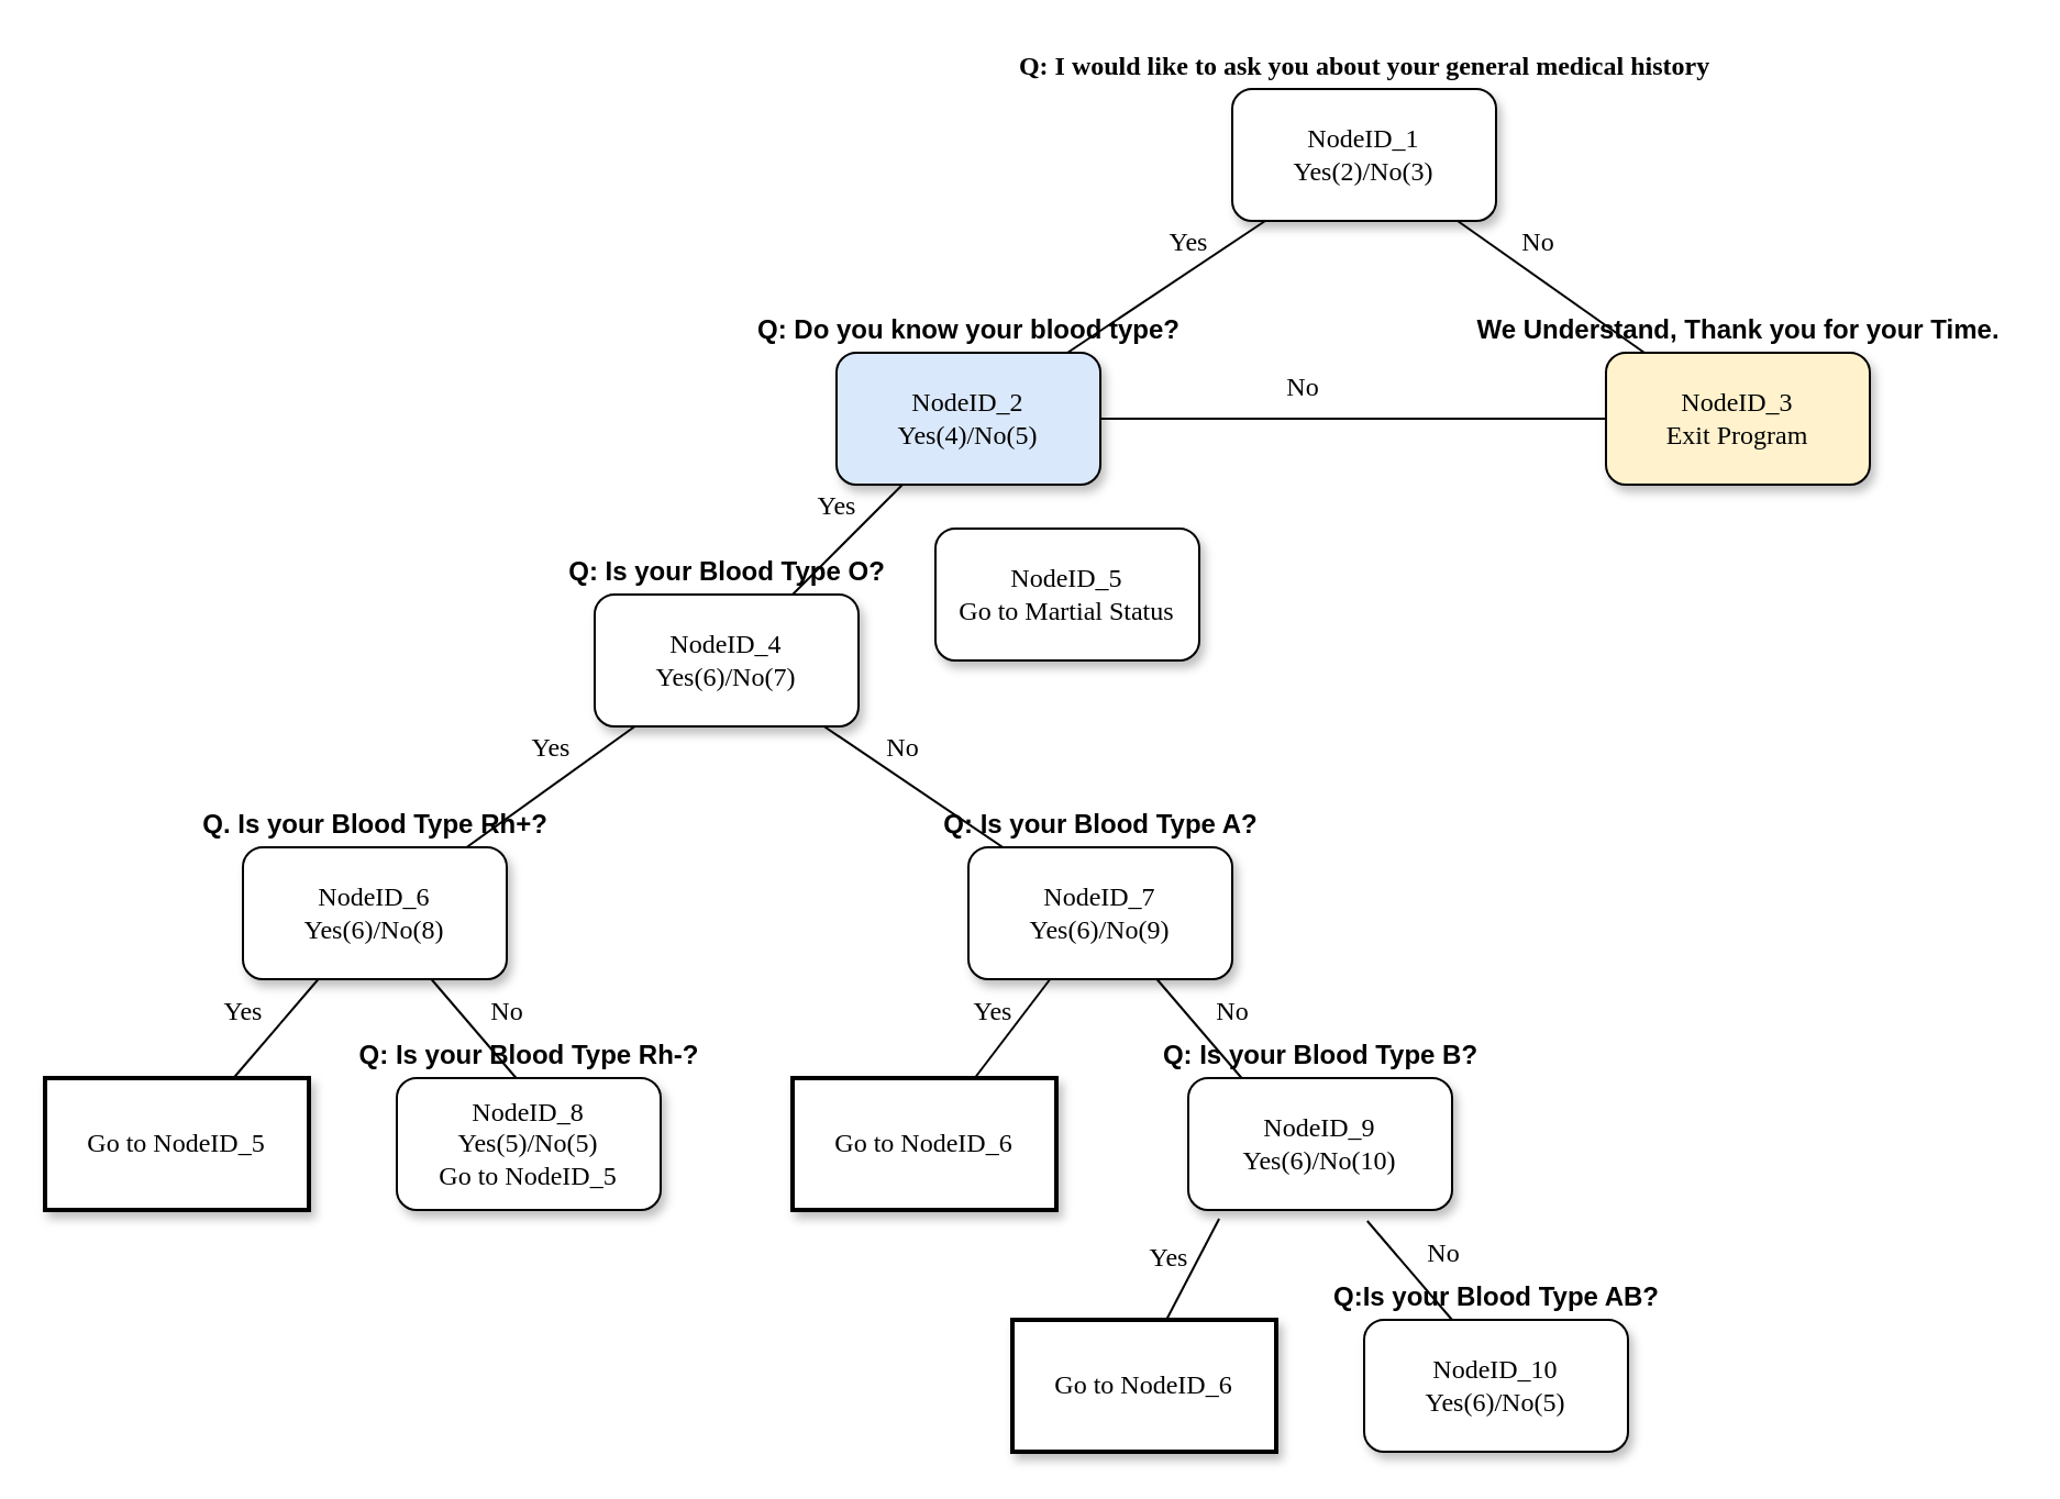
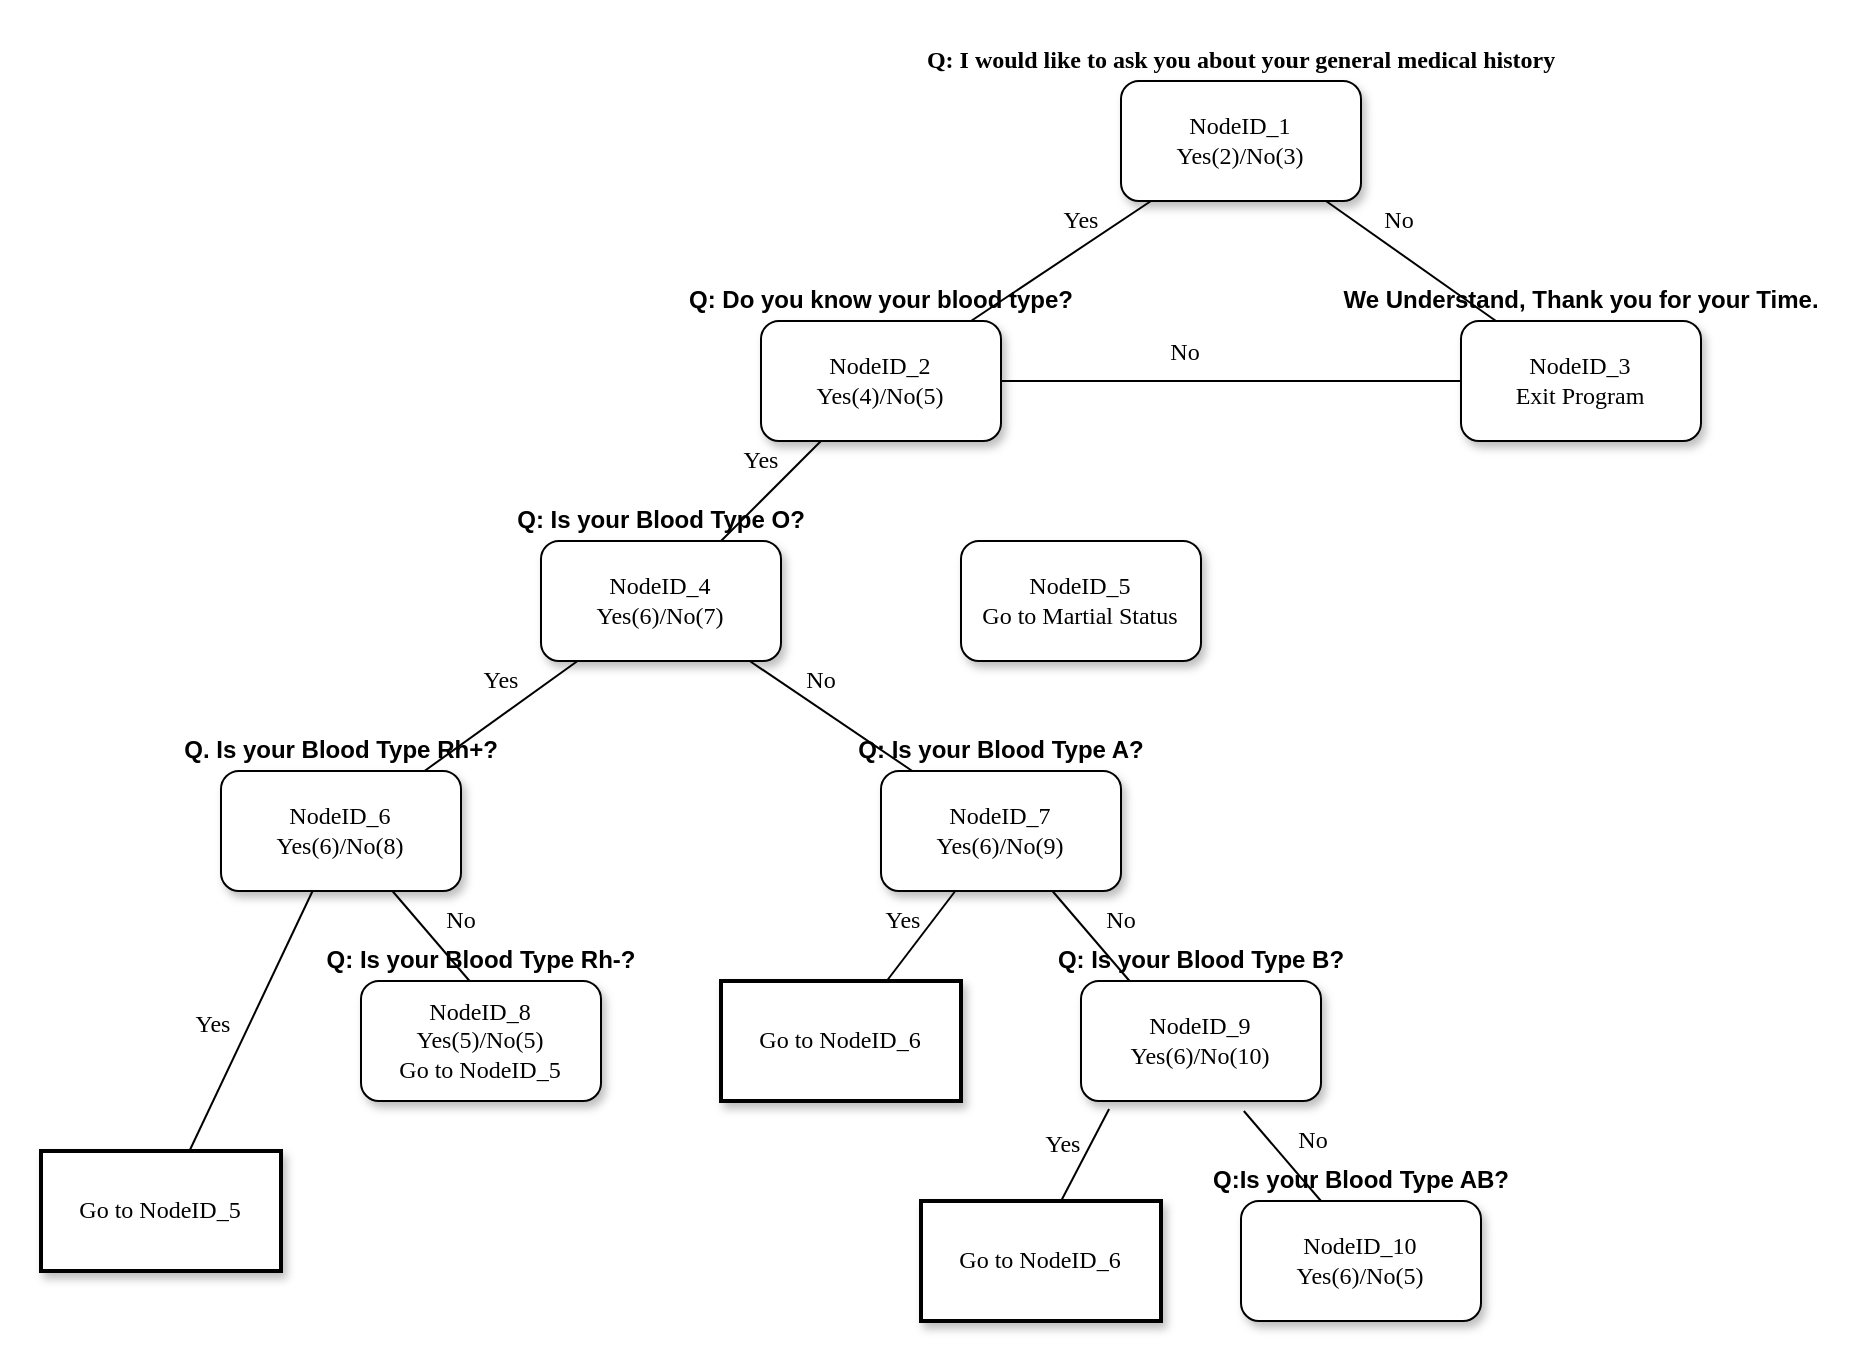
- <mxCell id="3" value="&lt;span&gt;NodeID_2&lt;br&gt;Yes(4)/No(5)&lt;br&gt;&lt;/span&gt;" style="whiteSpace=wrap;html=1;rounded=1;shadow=1;labelBackgroundColor=none;strokeWidth=1;fontFamily=Verdana;fontSize=12;align=center;fillColor=#dae8fc;" vertex="1" parent="1"><mxGeometry x="380" y="160" width="120" height="60" as="geometry" /></mxCell>
+ <mxCell id="3" value="&lt;span&gt;NodeID_2&lt;br&gt;Yes(4)/No(5)&lt;br&gt;&lt;/span&gt;" style="whiteSpace=wrap;html=1;rounded=1;shadow=1;labelBackgroundColor=none;strokeWidth=1;fontFamily=Verdana;fontSize=12;align=center;" vertex="1" parent="1"><mxGeometry x="380" y="160" width="120" height="60" as="geometry" /></mxCell>
- <mxCell id="4" value="&lt;span&gt;NodeID_3&lt;br&gt;Exit Program&lt;br&gt;&lt;/span&gt;" style="whiteSpace=wrap;html=1;rounded=1;shadow=1;labelBackgroundColor=none;strokeWidth=1;fontFamily=Verdana;fontSize=12;align=center;fillColor=#fff2cc;" vertex="1" parent="1"><mxGeometry x="730" y="160" width="120" height="60" as="geometry" /></mxCell>
+ <mxCell id="4" value="&lt;span&gt;NodeID_3&lt;br&gt;Exit Program&lt;br&gt;&lt;/span&gt;" style="whiteSpace=wrap;html=1;rounded=1;shadow=1;labelBackgroundColor=none;strokeWidth=1;fontFamily=Verdana;fontSize=12;align=center;" vertex="1" parent="1"><mxGeometry x="730" y="160" width="120" height="60" as="geometry" /></mxCell>
- <mxCell id="8" value="NodeID_5&lt;br&gt;Go to Martial Status" style="whiteSpace=wrap;html=1;rounded=1;shadow=1;labelBackgroundColor=none;strokeWidth=1;fontFamily=Verdana;fontSize=12;align=center;" vertex="1" parent="1"><mxGeometry x="425" y="240" width="120" height="60" as="geometry" /></mxCell>
+ <mxCell id="8" value="NodeID_5&lt;br&gt;Go to Martial Status" style="whiteSpace=wrap;html=1;rounded=1;shadow=1;labelBackgroundColor=none;strokeWidth=1;fontFamily=Verdana;fontSize=12;align=center;" vertex="1" parent="1"><mxGeometry x="480" y="270" width="120" height="60" as="geometry" /></mxCell>
- <mxCell id="15" value="Go to NodeID_5" style="whiteSpace=wrap;html=1;rounded=0;shadow=1;labelBackgroundColor=none;strokeWidth=2;fontFamily=Verdana;fontSize=12;align=center;" vertex="1" parent="1"><mxGeometry x="20" y="490" width="120" height="60" as="geometry" /></mxCell>
+ <mxCell id="15" value="Go to NodeID_5" style="whiteSpace=wrap;html=1;rounded=0;shadow=1;labelBackgroundColor=none;strokeWidth=2;fontFamily=Verdana;fontSize=12;align=center;" vertex="1" parent="1"><mxGeometry x="20" y="575" width="120" height="60" as="geometry" /></mxCell>
